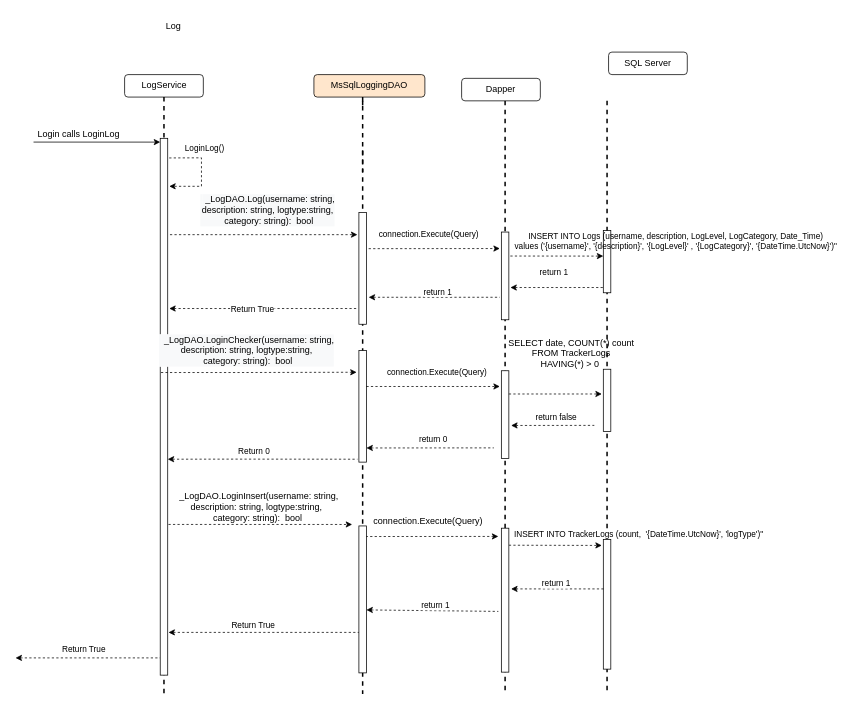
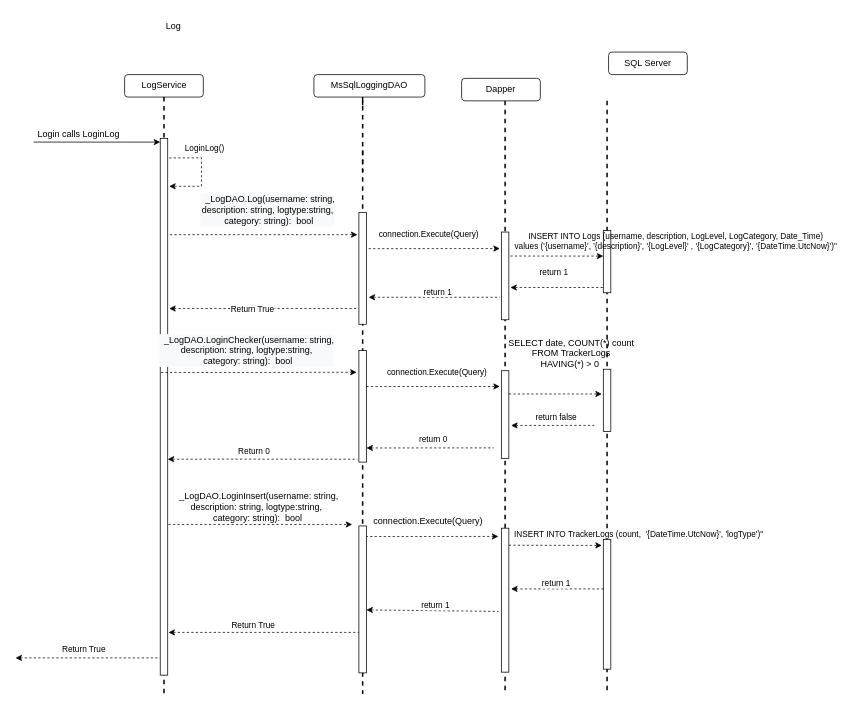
- <mxCell id="18" value="MsSqlLoggingDAO" style="rounded=1;whiteSpace=wrap;html=1;fillColor=#ffe6cc;" parent="1" vertex="1"><mxGeometry x="418" y="99" width="148" height="30" as="geometry" /></mxCell>
+ <mxCell id="18" value="MsSqlLoggingDAO" style="rounded=1;whiteSpace=wrap;html=1;" parent="1" vertex="1"><mxGeometry x="418" y="99" width="148" height="30" as="geometry" /></mxCell>
